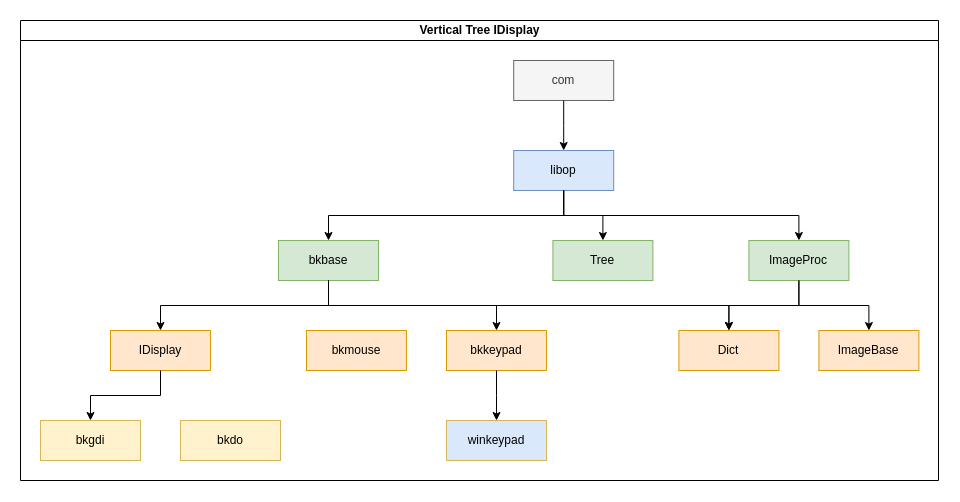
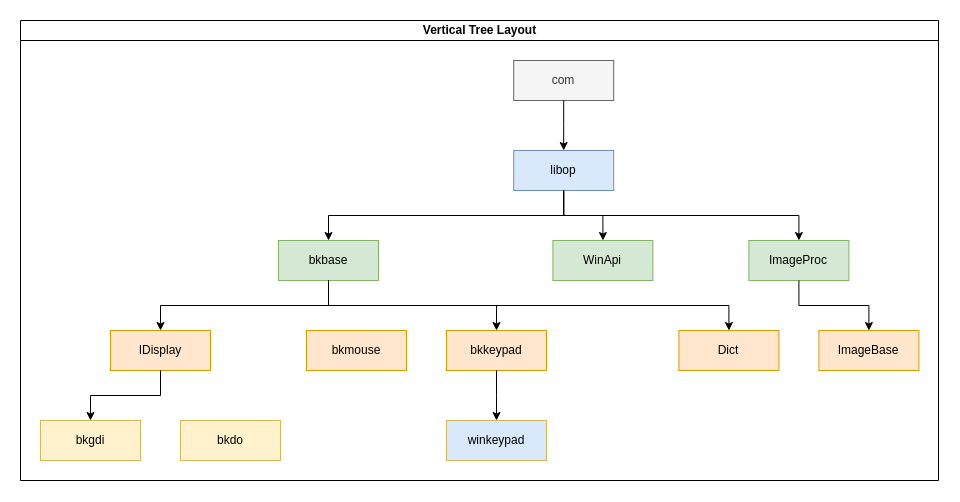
- <mxCell id="2" value="Vertical Tree IDisplay" style="swimlane;html=1;startSize=20;horizontal=1;childLayout=treeLayout;horizontalTree=0;resizable=0;containerType=tree;" parent="1" vertex="1"><mxGeometry x="20" y="20" width="918" height="460" as="geometry" /></mxCell>
+ <mxCell id="2" value="Vertical Tree Layout" style="swimlane;html=1;startSize=20;horizontal=1;childLayout=treeLayout;horizontalTree=0;resizable=0;containerType=tree;" parent="1" vertex="1"><mxGeometry x="20" y="20" width="918" height="460" as="geometry" /></mxCell>
- <mxCell id="20" value="Tree" style="whiteSpace=wrap;html=1;fillColor=#d5e8d4;strokeColor=#82b366;" vertex="1" parent="2"><mxGeometry x="532.4" y="220" width="100" height="40" as="geometry" /></mxCell>
+ <mxCell id="20" value="WinApi" style="whiteSpace=wrap;html=1;fillColor=#d5e8d4;strokeColor=#82b366;" vertex="1" parent="2"><mxGeometry x="532.4" y="220" width="100" height="40" as="geometry" /></mxCell>
- <mxCell id="23" value="" style="edgeStyle=elbowEdgeStyle;elbow=vertical;html=1;rounded=0;" edge="1" target="24" source="22" parent="2"><mxGeometry relative="1" as="geometry"><mxPoint x="130.0" y="220" as="sourcePoint" /></mxGeometry></mxCell>
